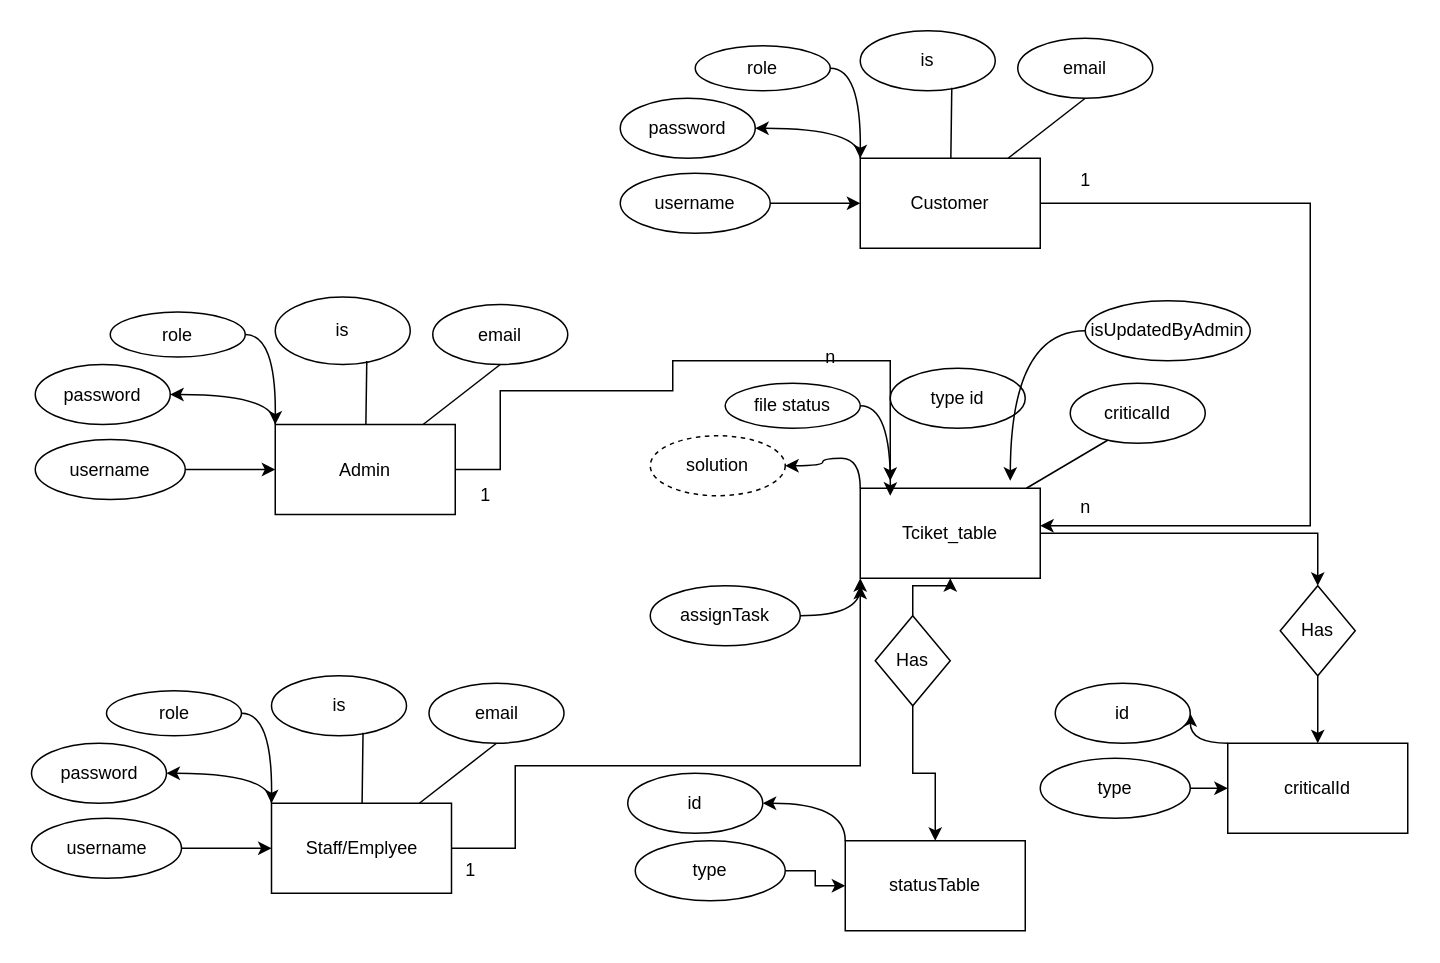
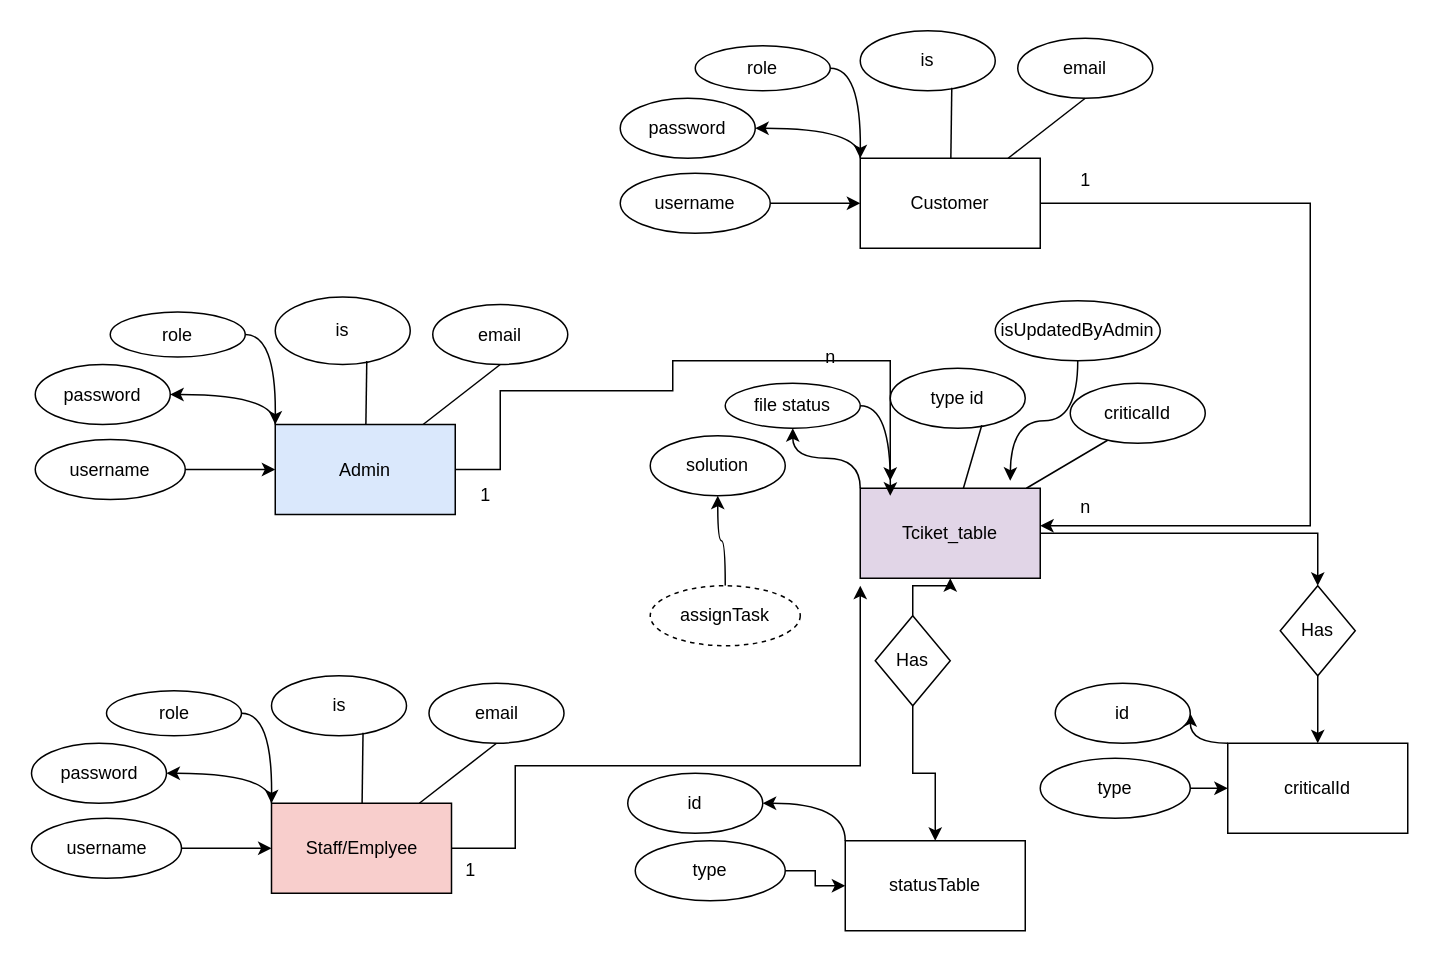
- <mxCell id="64" value="isUpdatedByAdmin" style="ellipse;whiteSpace=wrap;html=1;" vertex="1" parent="1"><mxGeometry x="723" y="200" width="110" height="40" as="geometry" /></mxCell>
+ <mxCell id="64" value="isUpdatedByAdmin" style="ellipse;whiteSpace=wrap;html=1;" vertex="1" parent="1"><mxGeometry x="663" y="200" width="110" height="40" as="geometry" /></mxCell>
+ <mxCell id="45" value="" style="endArrow=none;html=1;entryX=0.678;entryY=0.95;entryDx=0;entryDy=0;entryPerimeter=0;" parent="1" source="40" target="44" edge="1"><mxGeometry width="50" height="50" relative="1" as="geometry"><mxPoint x="833" y="540" as="sourcePoint" /><mxPoint x="883" y="490" as="targetPoint" /></mxGeometry></mxCell>
- <mxCell id="38" style="edgeStyle=orthogonalEdgeStyle;curved=1;rounded=0;orthogonalLoop=1;jettySize=auto;html=1;exitX=0;exitY=0;exitDx=0;exitDy=0;entryX=1;entryY=0.5;entryDx=0;entryDy=0;" parent="1" source="40" target="41" edge="1"><mxGeometry relative="1" as="geometry" /></mxCell>
+ <mxCell id="38" style="edgeStyle=orthogonalEdgeStyle;curved=1;rounded=0;orthogonalLoop=1;jettySize=auto;html=1;exitX=0;exitY=0;exitDx=0;exitDy=0;" parent="1" source="40" target="43" edge="1"><mxGeometry relative="1" as="geometry" /></mxCell>
- <mxCell id="41" value="solution&lt;br&gt;" style="ellipse;whiteSpace=wrap;html=1;dashed=1;" parent="1" vertex="1"><mxGeometry x="433" y="290" width="90" height="40" as="geometry" /></mxCell>
+ <mxCell id="41" value="solution&lt;br&gt;" style="ellipse;whiteSpace=wrap;html=1;" parent="1" vertex="1"><mxGeometry x="433" y="290" width="90" height="40" as="geometry" /></mxCell>
- <mxCell id="4" value="Admin" style="rounded=0;whiteSpace=wrap;html=1;" parent="1" vertex="1"><mxGeometry x="183" y="282.5" width="120" height="60" as="geometry" /></mxCell>
+ <mxCell id="4" value="Admin" style="rounded=0;whiteSpace=wrap;html=1;fillColor=#dae8fc;" parent="1" vertex="1"><mxGeometry x="183" y="282.5" width="120" height="60" as="geometry" /></mxCell>
- <mxCell id="40" value="Tciket_table" style="rounded=0;whiteSpace=wrap;html=1;" parent="1" vertex="1"><mxGeometry x="573" y="325" width="120" height="60" as="geometry" /></mxCell>
+ <mxCell id="40" value="Tciket_table" style="rounded=0;whiteSpace=wrap;html=1;fillColor=#e1d5e7;" parent="1" vertex="1"><mxGeometry x="573" y="325" width="120" height="60" as="geometry" /></mxCell>
- <mxCell id="65" style="edgeStyle=orthogonalEdgeStyle;curved=1;rounded=0;orthogonalLoop=1;jettySize=auto;html=1;entryX=0;entryY=1;entryDx=0;entryDy=0;" edge="1" parent="1" source="66" target="40"><mxGeometry relative="1" as="geometry" /></mxCell>
+ <mxCell id="65" style="edgeStyle=orthogonalEdgeStyle;curved=1;rounded=0;orthogonalLoop=1;jettySize=auto;html=1;" edge="1" parent="1" source="66" target="41"><mxGeometry relative="1" as="geometry" /></mxCell>
- <mxCell id="66" value="assignTask" style="ellipse;whiteSpace=wrap;html=1;" vertex="1" parent="1"><mxGeometry x="433" y="390" width="100" height="40" as="geometry" /></mxCell>
+ <mxCell id="66" value="assignTask" style="ellipse;whiteSpace=wrap;html=1;dashed=1;" vertex="1" parent="1"><mxGeometry x="433" y="390" width="100" height="40" as="geometry" /></mxCell>
- <mxCell id="28" value="Staff/Emplyee" style="rounded=0;whiteSpace=wrap;html=1;" parent="1" vertex="1"><mxGeometry x="180.5" y="535" width="120" height="60" as="geometry" /></mxCell>
+ <mxCell id="28" value="Staff/Emplyee" style="rounded=0;whiteSpace=wrap;html=1;fillColor=#f8cecc;" parent="1" vertex="1"><mxGeometry x="180.5" y="535" width="120" height="60" as="geometry" /></mxCell>
